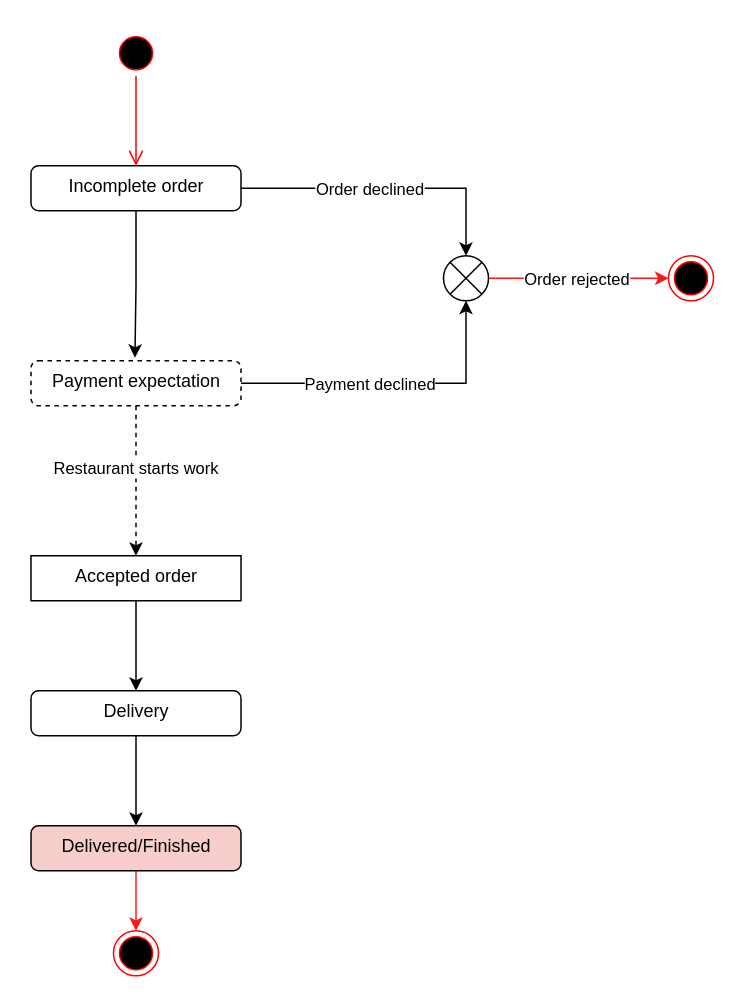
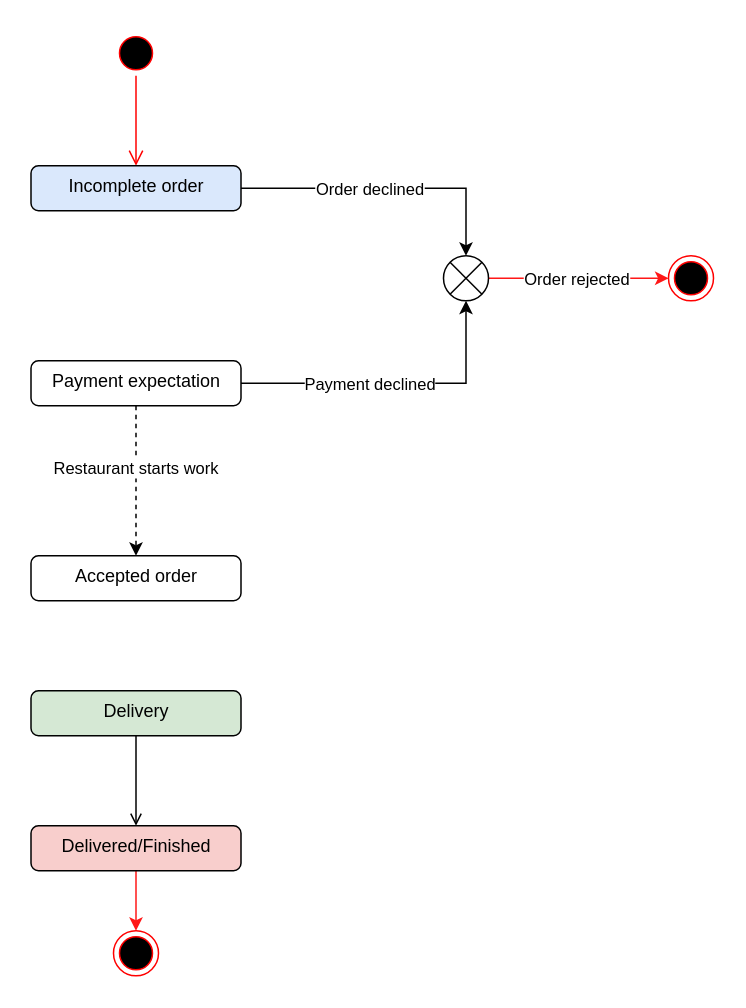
- <mxCell id="7" value="Incomplete order" style="html=1;align=center;verticalAlign=top;rounded=1;absoluteArcSize=1;arcSize=10;dashed=0;" vertex="1" parent="1"><mxGeometry x="20" y="110" width="140" height="30" as="geometry" /></mxCell>
+ <mxCell id="7" value="Incomplete order" style="html=1;align=center;verticalAlign=top;rounded=1;absoluteArcSize=1;arcSize=10;dashed=0;fillColor=#dae8fc;" vertex="1" parent="1"><mxGeometry x="20" y="110" width="140" height="30" as="geometry" /></mxCell>
- <mxCell id="6" style="edgeStyle=orthogonalEdgeStyle;rounded=0;orthogonalLoop=1;jettySize=auto;html=1;exitX=0.5;exitY=1;exitDx=0;exitDy=0;entryX=0.495;entryY=-0.067;entryDx=0;entryDy=0;entryPerimeter=0;" edge="1" parent="1" source="7" target="17"><mxGeometry relative="1" as="geometry"><mxPoint x="95" y="170" as="targetPoint" /></mxGeometry></mxCell>
- <mxCell id="17" value="Payment expectation" style="html=1;align=center;verticalAlign=top;rounded=1;absoluteArcSize=1;arcSize=10;dashed=1;" vertex="1" parent="1"><mxGeometry x="20" y="240" width="140" height="30" as="geometry" /></mxCell>
+ <mxCell id="17" value="Payment expectation" style="html=1;align=center;verticalAlign=top;rounded=1;absoluteArcSize=1;arcSize=10;dashed=0;" vertex="1" parent="1"><mxGeometry x="20" y="240" width="140" height="30" as="geometry" /></mxCell>
- <mxCell id="12" value="Accepted order" style="html=1;align=center;verticalAlign=top;absoluteArcSize=1;arcSize=10;dashed=0;rounded=0;" vertex="1" parent="1"><mxGeometry x="20" y="370" width="140" height="30" as="geometry" /></mxCell>
+ <mxCell id="12" value="Accepted order" style="html=1;align=center;verticalAlign=top;rounded=1;absoluteArcSize=1;arcSize=10;dashed=0;" vertex="1" parent="1"><mxGeometry x="20" y="370" width="140" height="30" as="geometry" /></mxCell>
- <mxCell id="11" style="edgeStyle=orthogonalEdgeStyle;rounded=0;orthogonalLoop=1;jettySize=auto;html=1;exitX=0.5;exitY=1;exitDx=0;exitDy=0;entryX=0.5;entryY=0;entryDx=0;entryDy=0;" edge="1" parent="1" source="12" target="19"><mxGeometry relative="1" as="geometry" /></mxCell>
- <mxCell id="19" value="Delivery" style="html=1;align=center;verticalAlign=top;rounded=1;absoluteArcSize=1;arcSize=10;dashed=0;" vertex="1" parent="1"><mxGeometry x="20" y="460" width="140" height="30" as="geometry" /></mxCell>
+ <mxCell id="19" value="Delivery" style="html=1;align=center;verticalAlign=top;rounded=1;absoluteArcSize=1;arcSize=10;dashed=0;fillColor=#d5e8d4;" vertex="1" parent="1"><mxGeometry x="20" y="460" width="140" height="30" as="geometry" /></mxCell>
- <mxCell id="18" style="edgeStyle=orthogonalEdgeStyle;rounded=0;orthogonalLoop=1;jettySize=auto;html=1;exitX=0.5;exitY=1;exitDx=0;exitDy=0;entryX=0.5;entryY=0;entryDx=0;entryDy=0;" edge="1" parent="1" source="19" target="21"><mxGeometry relative="1" as="geometry" /></mxCell>
+ <mxCell id="18" style="edgeStyle=orthogonalEdgeStyle;rounded=0;orthogonalLoop=1;jettySize=auto;html=1;exitX=0.5;exitY=1;exitDx=0;exitDy=0;entryX=0.5;entryY=0;entryDx=0;entryDy=0;endArrow=open;" edge="1" parent="1" source="19" target="21"><mxGeometry relative="1" as="geometry" /></mxCell>
